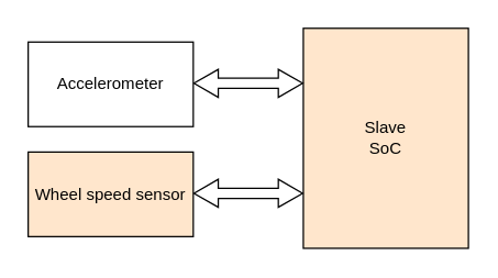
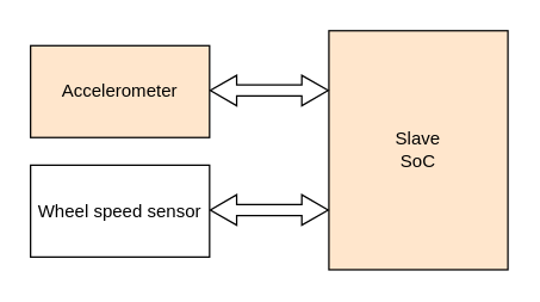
- <mxCell id="5" value="Accelerometer" style="rounded=0;whiteSpace=wrap;html=1;" vertex="1" parent="1"><mxGeometry x="20" y="30" width="120" height="61.5" as="geometry" /></mxCell>
+ <mxCell id="5" value="Accelerometer" style="rounded=0;whiteSpace=wrap;html=1;fillColor=#ffe6cc;" vertex="1" parent="1"><mxGeometry x="20" y="30" width="120" height="61.5" as="geometry" /></mxCell>
- <mxCell id="6" value="Wheel speed sensor" style="rounded=0;whiteSpace=wrap;html=1;fillColor=#ffe6cc;" vertex="1" parent="1"><mxGeometry x="20" y="110" width="120" height="61.5" as="geometry" /></mxCell>
+ <mxCell id="6" value="Wheel speed sensor" style="rounded=0;whiteSpace=wrap;html=1;" vertex="1" parent="1"><mxGeometry x="20" y="110" width="120" height="61.5" as="geometry" /></mxCell>
